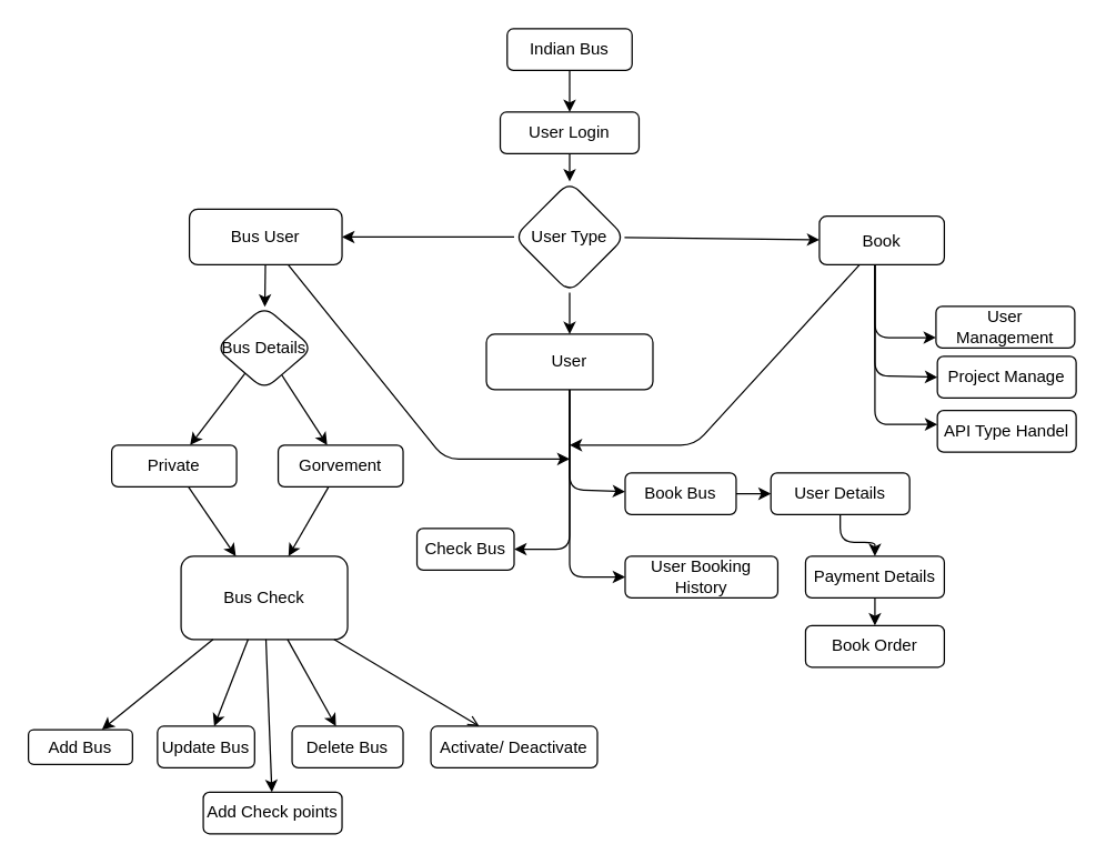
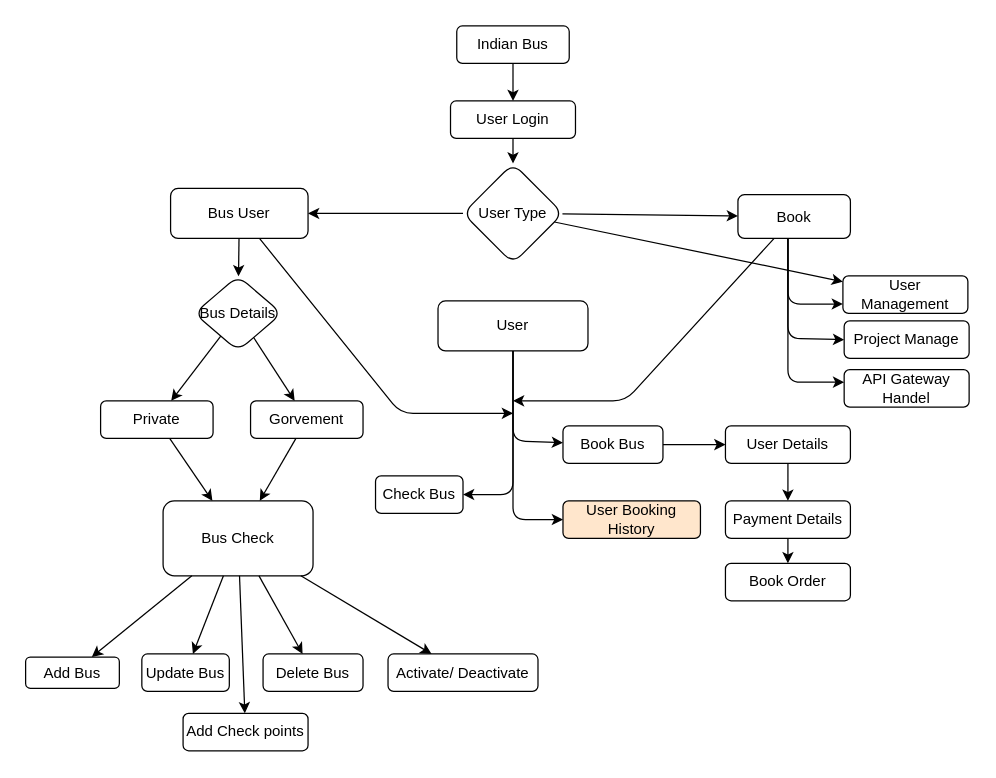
- <mxCell id="13" value="" style="endArrow=classic;html=1;" parent="1" source="10" target="4" edge="1"><mxGeometry width="50" height="50" relative="1" as="geometry"><mxPoint x="420" y="220" as="sourcePoint" /><mxPoint x="420" y="250" as="targetPoint" /></mxGeometry></mxCell>
+ <mxCell id="13" value="" style="endArrow=classic;html=1;" parent="1" source="10" target="47" edge="1"><mxGeometry width="50" height="50" relative="1" as="geometry"><mxPoint x="420" y="220" as="sourcePoint" /><mxPoint x="420" y="250" as="targetPoint" /></mxGeometry></mxCell>
- <mxCell id="49" value="API Type Handel" style="whiteSpace=wrap;html=1;rounded=1;" parent="1" vertex="1"><mxGeometry x="675" y="295" width="100" height="30" as="geometry" /></mxCell>
+ <mxCell id="49" value="API Gateway Handel" style="whiteSpace=wrap;html=1;rounded=1;" parent="1" vertex="1"><mxGeometry x="675" y="295" width="100" height="30" as="geometry" /></mxCell>
- <mxCell id="43" value="User Details" style="whiteSpace=wrap;html=1;rounded=1;" parent="1" vertex="1"><mxGeometry x="555" y="340" width="100" height="30" as="geometry" /></mxCell>
+ <mxCell id="43" value="User Details" style="whiteSpace=wrap;html=1;rounded=1;" parent="1" vertex="1"><mxGeometry x="580" y="340" width="100" height="30" as="geometry" /></mxCell>
- <mxCell id="34" value="User Booking History" style="whiteSpace=wrap;html=1;rounded=1;" parent="1" vertex="1"><mxGeometry x="450" y="400" width="110" height="30" as="geometry" /></mxCell>
+ <mxCell id="34" value="User Booking History" style="whiteSpace=wrap;html=1;rounded=1;fillColor=#ffe6cc;" parent="1" vertex="1"><mxGeometry x="450" y="400" width="110" height="30" as="geometry" /></mxCell>
- <mxCell id="28" value="" style="endArrow=open;html=1;" parent="1" source="20" target="24" edge="1"><mxGeometry width="50" height="50" relative="1" as="geometry"><mxPoint x="221.818" y="470" as="sourcePoint" /><mxPoint x="269.091" y="535" as="targetPoint" /></mxGeometry></mxCell>
+ <mxCell id="28" value="" style="endArrow=classic;html=1;" parent="1" source="20" target="24" edge="1"><mxGeometry width="50" height="50" relative="1" as="geometry"><mxPoint x="221.818" y="470" as="sourcePoint" /><mxPoint x="269.091" y="535" as="targetPoint" /></mxGeometry></mxCell>
